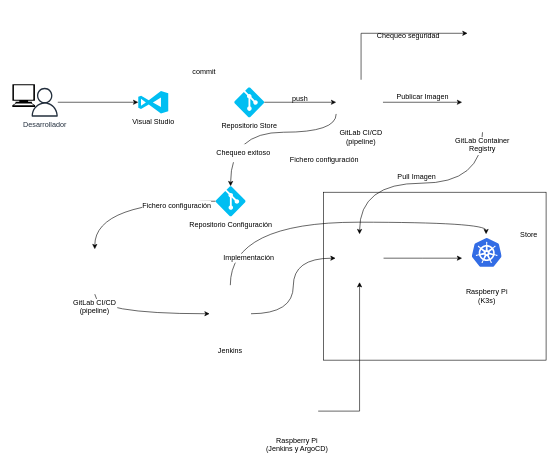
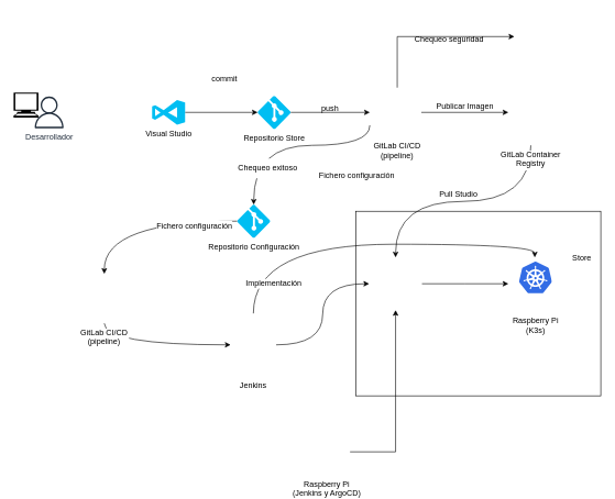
- <mxCell id="3" style="edgeStyle=orthogonalEdgeStyle;rounded=0;orthogonalLoop=1;jettySize=auto;html=1;entryX=0;entryY=0.5;entryDx=0;entryDy=0;entryPerimeter=0;" edge="1" parent="1" source="11" target="5"><mxGeometry relative="1" as="geometry"><mxPoint x="210" y="170" as="targetPoint" /><mxPoint x="100" y="170" as="sourcePoint" /></mxGeometry></mxCell>
+ <mxCell id="4" style="edgeStyle=orthogonalEdgeStyle;rounded=0;orthogonalLoop=1;jettySize=auto;html=1;exitX=1;exitY=0.5;exitDx=0;exitDy=0;exitPerimeter=0;entryX=0;entryY=0.5;entryDx=0;entryDy=0;entryPerimeter=0;" edge="1" parent="1" source="5" target="7"><mxGeometry relative="1" as="geometry" /></mxCell>
- <mxCell id="22" value="PulI Imagen" style="text;html=1;align=center;verticalAlign=middle;resizable=0;points=[];autosize=1;strokeColor=none;fillColor=none;" vertex="1" parent="1"><mxGeometry x="649" y="280" width="90" height="30" as="geometry" /></mxCell>
+ <mxCell id="22" value="PulI Studio" style="text;html=1;align=center;verticalAlign=middle;resizable=0;points=[];autosize=1;strokeColor=none;fillColor=none;" vertex="1" parent="1"><mxGeometry x="649" y="280" width="90" height="30" as="geometry" /></mxCell>
